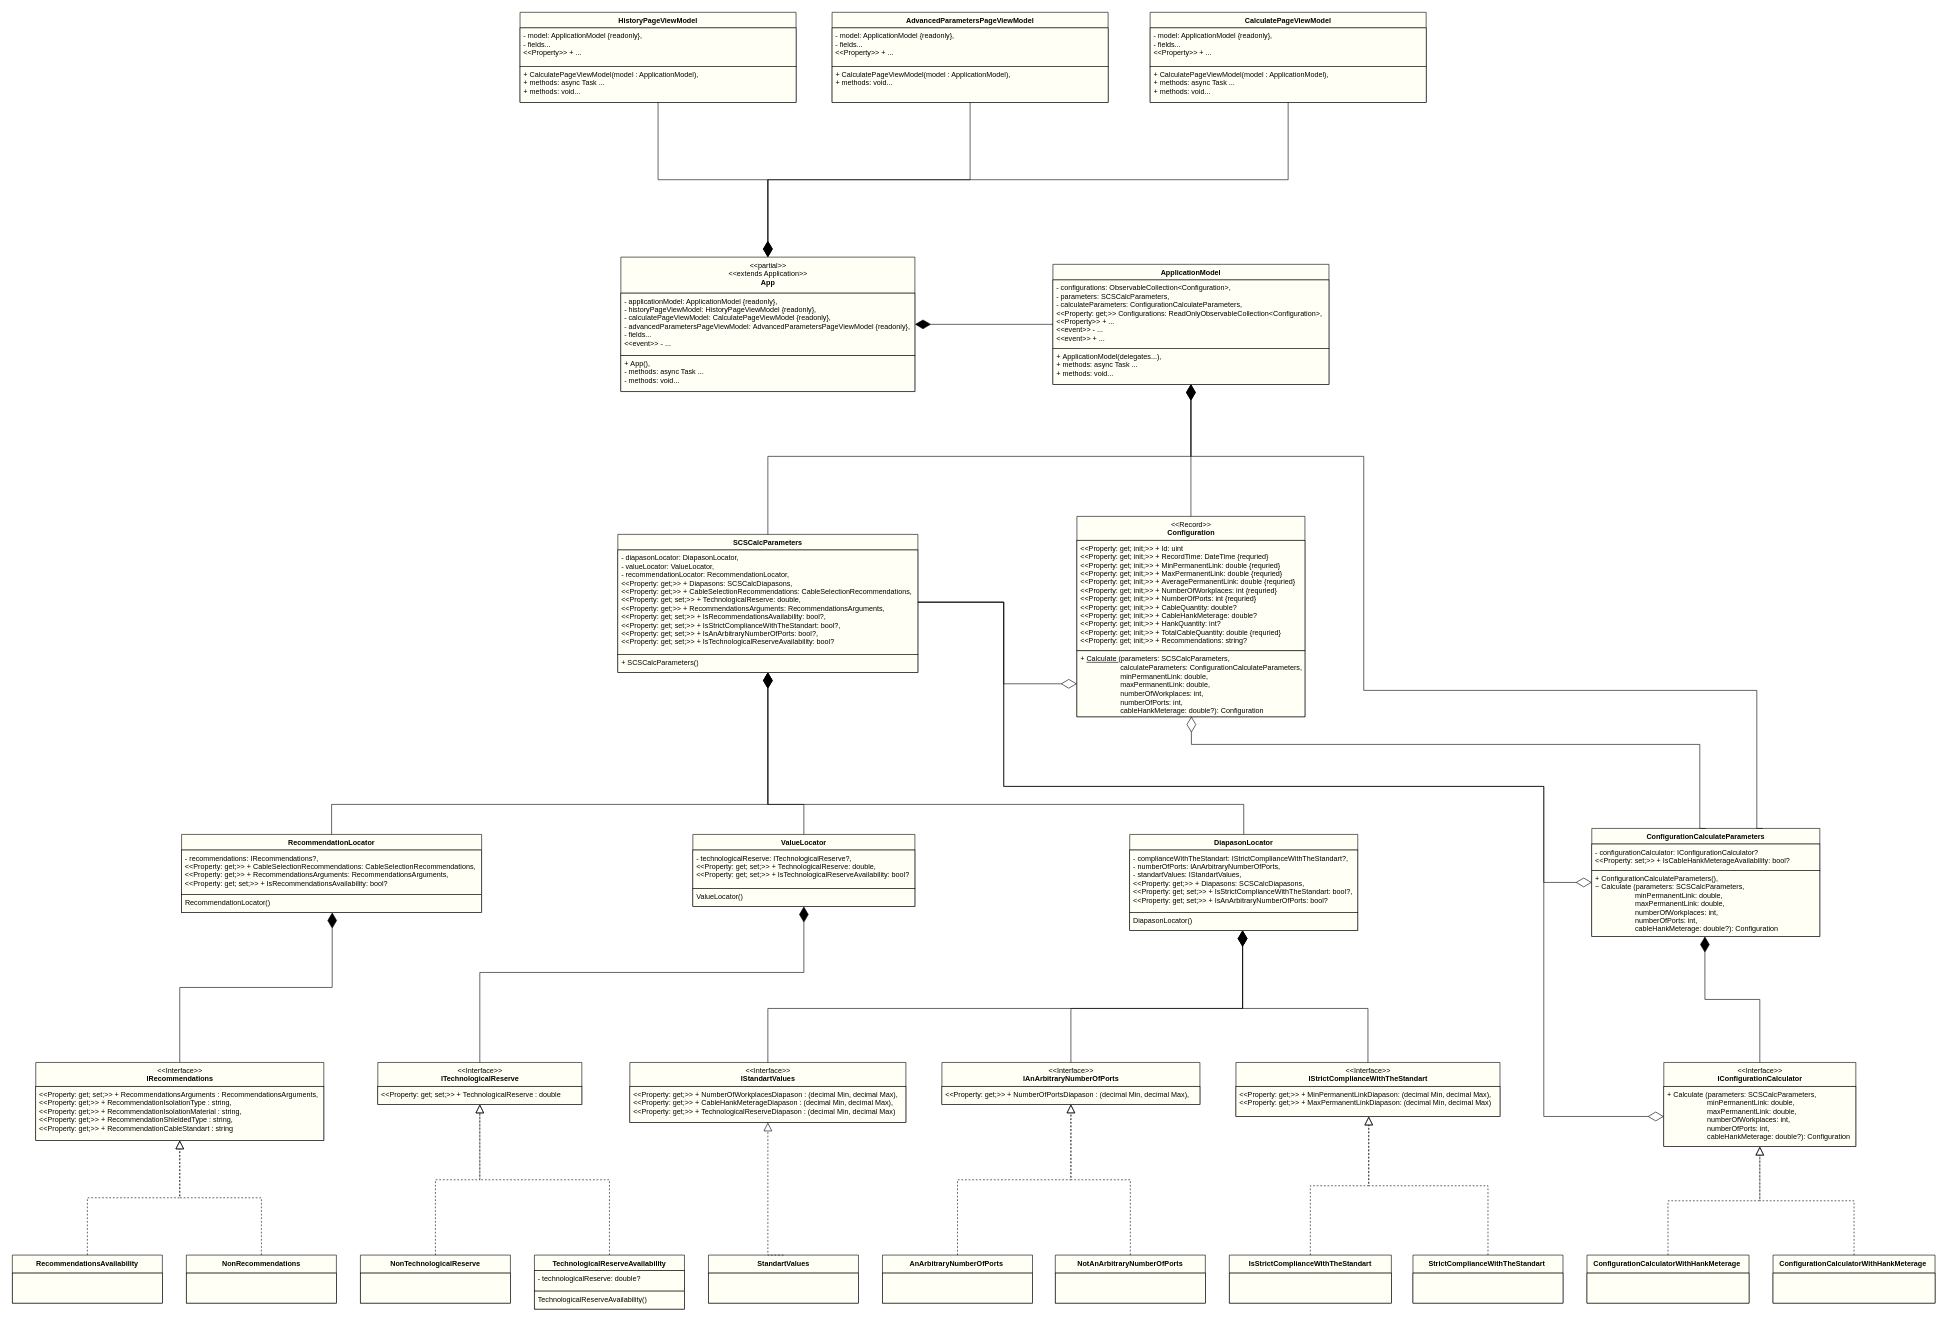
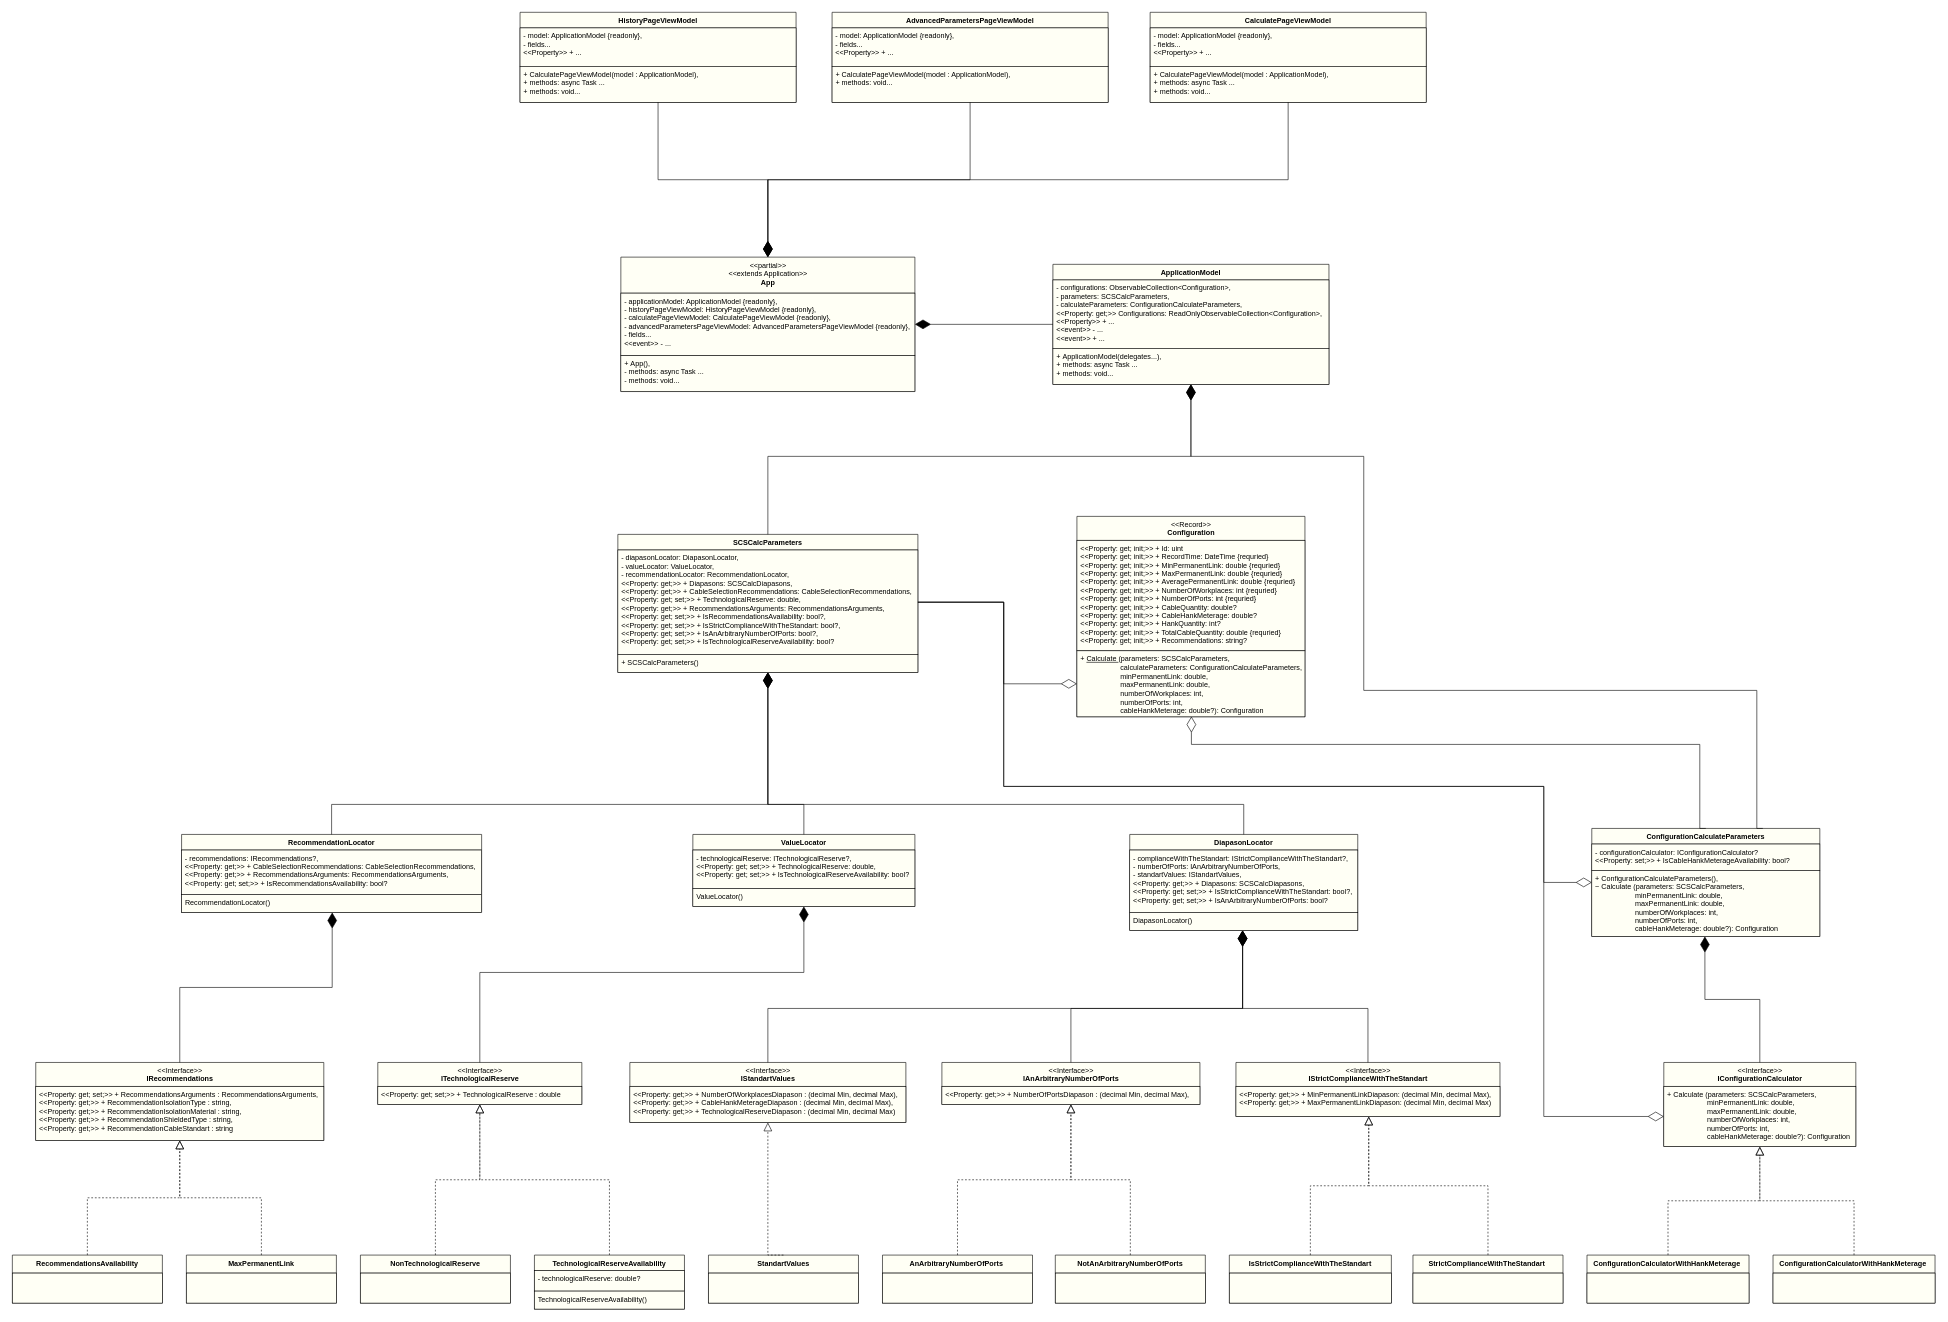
- <mxCell id="82" value="" style="endArrow=diamondThin;endFill=1;endSize=24;html=1;rounded=0;strokeWidth=1;exitX=0.5;exitY=0;exitDx=0;exitDy=0;entryX=0.5;entryY=1;entryDx=0;entryDy=0;" edge="1" parent="1" source="2" target="79"><mxGeometry width="160" relative="1" as="geometry"><mxPoint x="2239" y="1060" as="sourcePoint" /><mxPoint x="2399" y="1060" as="targetPoint" /></mxGeometry></mxCell>
- <mxCell id="63" value="NonRecommendations" style="swimlane;fontStyle=1;align=center;verticalAlign=top;childLayout=stackLayout;horizontal=1;startSize=30;horizontalStack=0;resizeParent=1;resizeParentMax=0;resizeLast=0;collapsible=1;marginBottom=0;fillColor=#FFFFF5;" vertex="1" parent="1"><mxGeometry x="310" y="2091" width="250" height="80" as="geometry"><mxRectangle x="505" y="1320" width="100" height="30" as="alternateBounds" /></mxGeometry></mxCell>
+ <mxCell id="63" value="MaxPermanentLink" style="swimlane;fontStyle=1;align=center;verticalAlign=top;childLayout=stackLayout;horizontal=1;startSize=30;horizontalStack=0;resizeParent=1;resizeParentMax=0;resizeLast=0;collapsible=1;marginBottom=0;fillColor=#FFFFF5;" vertex="1" parent="1"><mxGeometry x="310" y="2091" width="250" height="80" as="geometry"><mxRectangle x="505" y="1320" width="100" height="30" as="alternateBounds" /></mxGeometry></mxCell>
